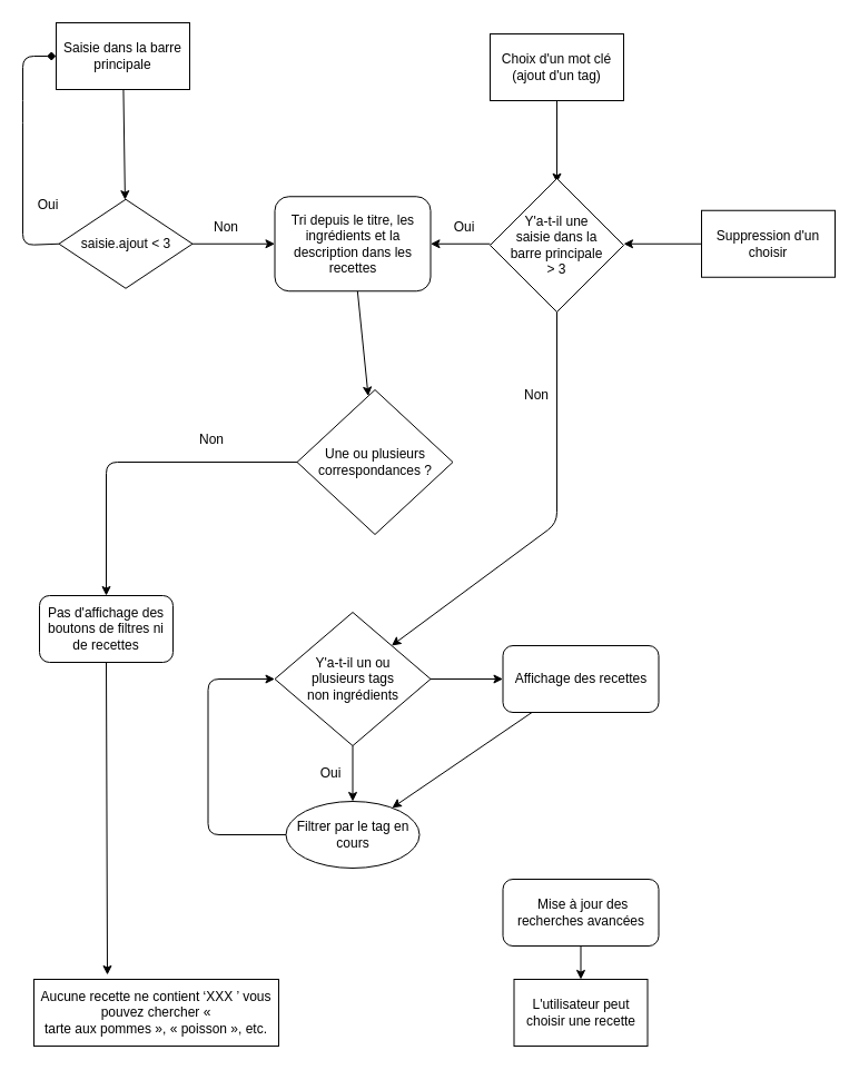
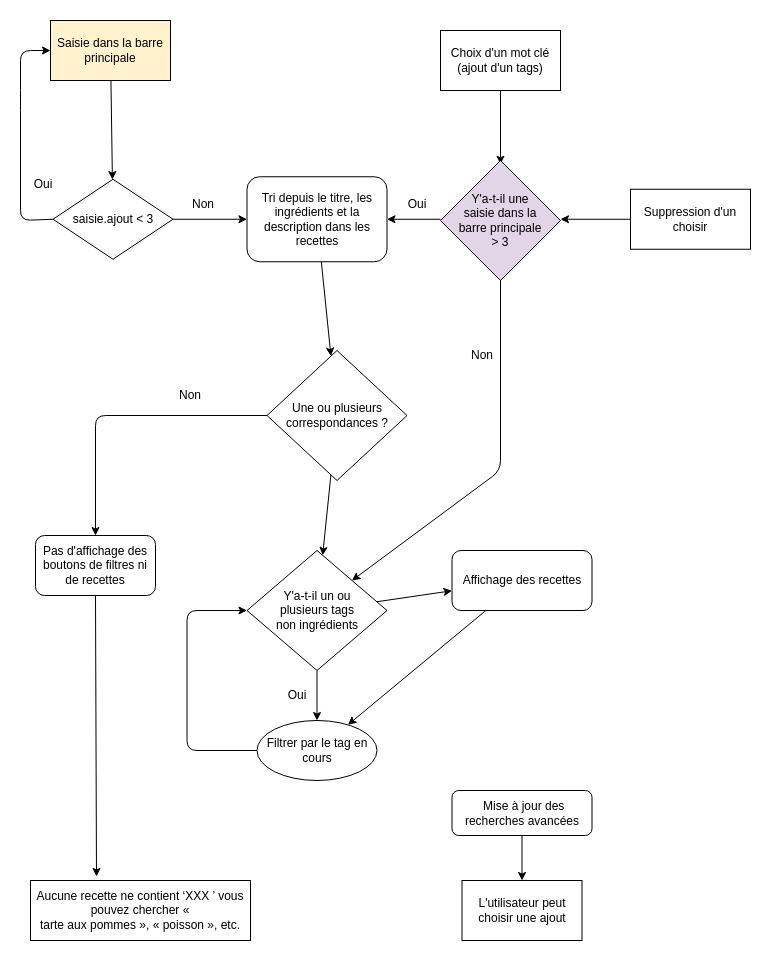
- <mxCell id="2" style="edgeStyle=none;html=1;entryX=0;entryY=0.5;entryDx=0;entryDy=0;exitX=0;exitY=0.5;exitDx=0;exitDy=0;endArrow=diamond;" parent="1" source="5" target="31" edge="1"><mxGeometry relative="1" as="geometry"><mxPoint x="170" y="130" as="sourcePoint" /><mxPoint x="50" y="65" as="targetPoint" /><Array as="points"><mxPoint x="20" y="220" /><mxPoint x="20" y="100" /><mxPoint x="20" y="50" /></Array></mxGeometry></mxCell>
+ <mxCell id="2" style="edgeStyle=none;html=1;entryX=0;entryY=0.5;entryDx=0;entryDy=0;exitX=0;exitY=0.5;exitDx=0;exitDy=0;" parent="1" source="5" target="31" edge="1"><mxGeometry relative="1" as="geometry"><mxPoint x="170" y="130" as="sourcePoint" /><mxPoint x="50" y="65" as="targetPoint" /><Array as="points"><mxPoint x="20" y="220" /><mxPoint x="20" y="100" /><mxPoint x="20" y="50" /></Array></mxGeometry></mxCell>
- <mxCell id="31" value="Saisie dans la barre principale" style="rounded=0;whiteSpace=wrap;html=1;" vertex="1" parent="1"><mxGeometry x="50" y="20" width="120" height="60" as="geometry" /></mxCell>
+ <mxCell id="31" value="Saisie dans la barre principale" style="rounded=0;whiteSpace=wrap;html=1;fillColor=#fff2cc;" vertex="1" parent="1"><mxGeometry x="50" y="20" width="120" height="60" as="geometry" /></mxCell>
- <mxCell id="32" value="Choix d'un mot clé&lt;br&gt;(ajout d'un tag)" style="rounded=0;whiteSpace=wrap;html=1;" vertex="1" parent="1"><mxGeometry x="440" y="30" width="120" height="60" as="geometry" /></mxCell>
+ <mxCell id="32" value="Choix d'un mot clé&lt;br&gt;(ajout d'un tags)" style="rounded=0;whiteSpace=wrap;html=1;" vertex="1" parent="1"><mxGeometry x="440" y="30" width="120" height="60" as="geometry" /></mxCell>
- <mxCell id="35" value="Y'a-t-il une&lt;br&gt;saisie dans la&lt;br&gt;barre principale&lt;br&gt;&amp;gt; 3" style="rhombus;whiteSpace=wrap;html=1;" vertex="1" parent="1"><mxGeometry x="440" y="160" width="120" height="120" as="geometry" /></mxCell>
+ <mxCell id="35" value="Y'a-t-il une&lt;br&gt;saisie dans la&lt;br&gt;barre principale&lt;br&gt;&amp;gt; 3" style="rhombus;whiteSpace=wrap;html=1;fillColor=#e1d5e7;" vertex="1" parent="1"><mxGeometry x="440" y="160" width="120" height="120" as="geometry" /></mxCell>
+ <mxCell id="14" value="" style="edgeStyle=none;html=1;" edge="1" parent="1" source="15" target="21"><mxGeometry relative="1" as="geometry" /></mxCell>
- <mxCell id="12" value="Affichage des recettes" style="rounded=1;whiteSpace=wrap;html=1;" parent="1" vertex="1"><mxGeometry x="451.5" y="580" width="140" height="60" as="geometry" /></mxCell>
+ <mxCell id="12" value="Affichage des recettes" style="rounded=1;whiteSpace=wrap;html=1;" parent="1" vertex="1"><mxGeometry x="451.5" y="550" width="140" height="60" as="geometry" /></mxCell>
- <mxCell id="27" value="&amp;nbsp;Mise à jour des recherches avancées" style="whiteSpace=wrap;html=1;rounded=1;" vertex="1" parent="1"><mxGeometry x="451.5" y="790" width="140" height="60" as="geometry" /></mxCell>
+ <mxCell id="27" value="&amp;nbsp;Mise à jour des recherches avancées" style="whiteSpace=wrap;html=1;rounded=1;" vertex="1" parent="1"><mxGeometry x="451.5" y="790" width="140" height="45" as="geometry" /></mxCell>
- <mxCell id="33" value="L'utilisateur peut choisir une recette" style="rounded=0;whiteSpace=wrap;html=1;" vertex="1" parent="1"><mxGeometry x="461.5" y="880" width="120" height="60" as="geometry" /></mxCell>
+ <mxCell id="33" value="L'utilisateur peut choisir une ajout" style="rounded=0;whiteSpace=wrap;html=1;" vertex="1" parent="1"><mxGeometry x="461.5" y="880" width="120" height="60" as="geometry" /></mxCell>
